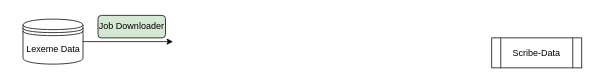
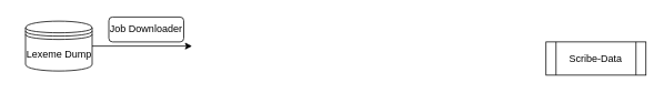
- <mxCell id="6" value="Job Downloader" style="rounded=1;whiteSpace=wrap;html=1;rotation=0;fillColor=#d5e8d4;" vertex="1" parent="1"><mxGeometry x="130" y="20" width="90" height="30" as="geometry" /></mxCell>
+ <mxCell id="6" value="Job Downloader" style="rounded=1;whiteSpace=wrap;html=1;rotation=0;" vertex="1" parent="1"><mxGeometry x="130" y="20" width="90" height="30" as="geometry" /></mxCell>
- <mxCell id="4" value="Lexeme Data" style="text;html=1;align=center;verticalAlign=middle;resizable=0;points=[];autosize=1;strokeColor=none;fillColor=none;" vertex="1" parent="1"><mxGeometry x="20" y="50" width="100" height="30" as="geometry" /></mxCell>
+ <mxCell id="4" value="Lexeme Dump" style="text;html=1;align=center;verticalAlign=middle;resizable=0;points=[];autosize=1;strokeColor=none;fillColor=none;" vertex="1" parent="1"><mxGeometry x="20" y="50" width="100" height="30" as="geometry" /></mxCell>
